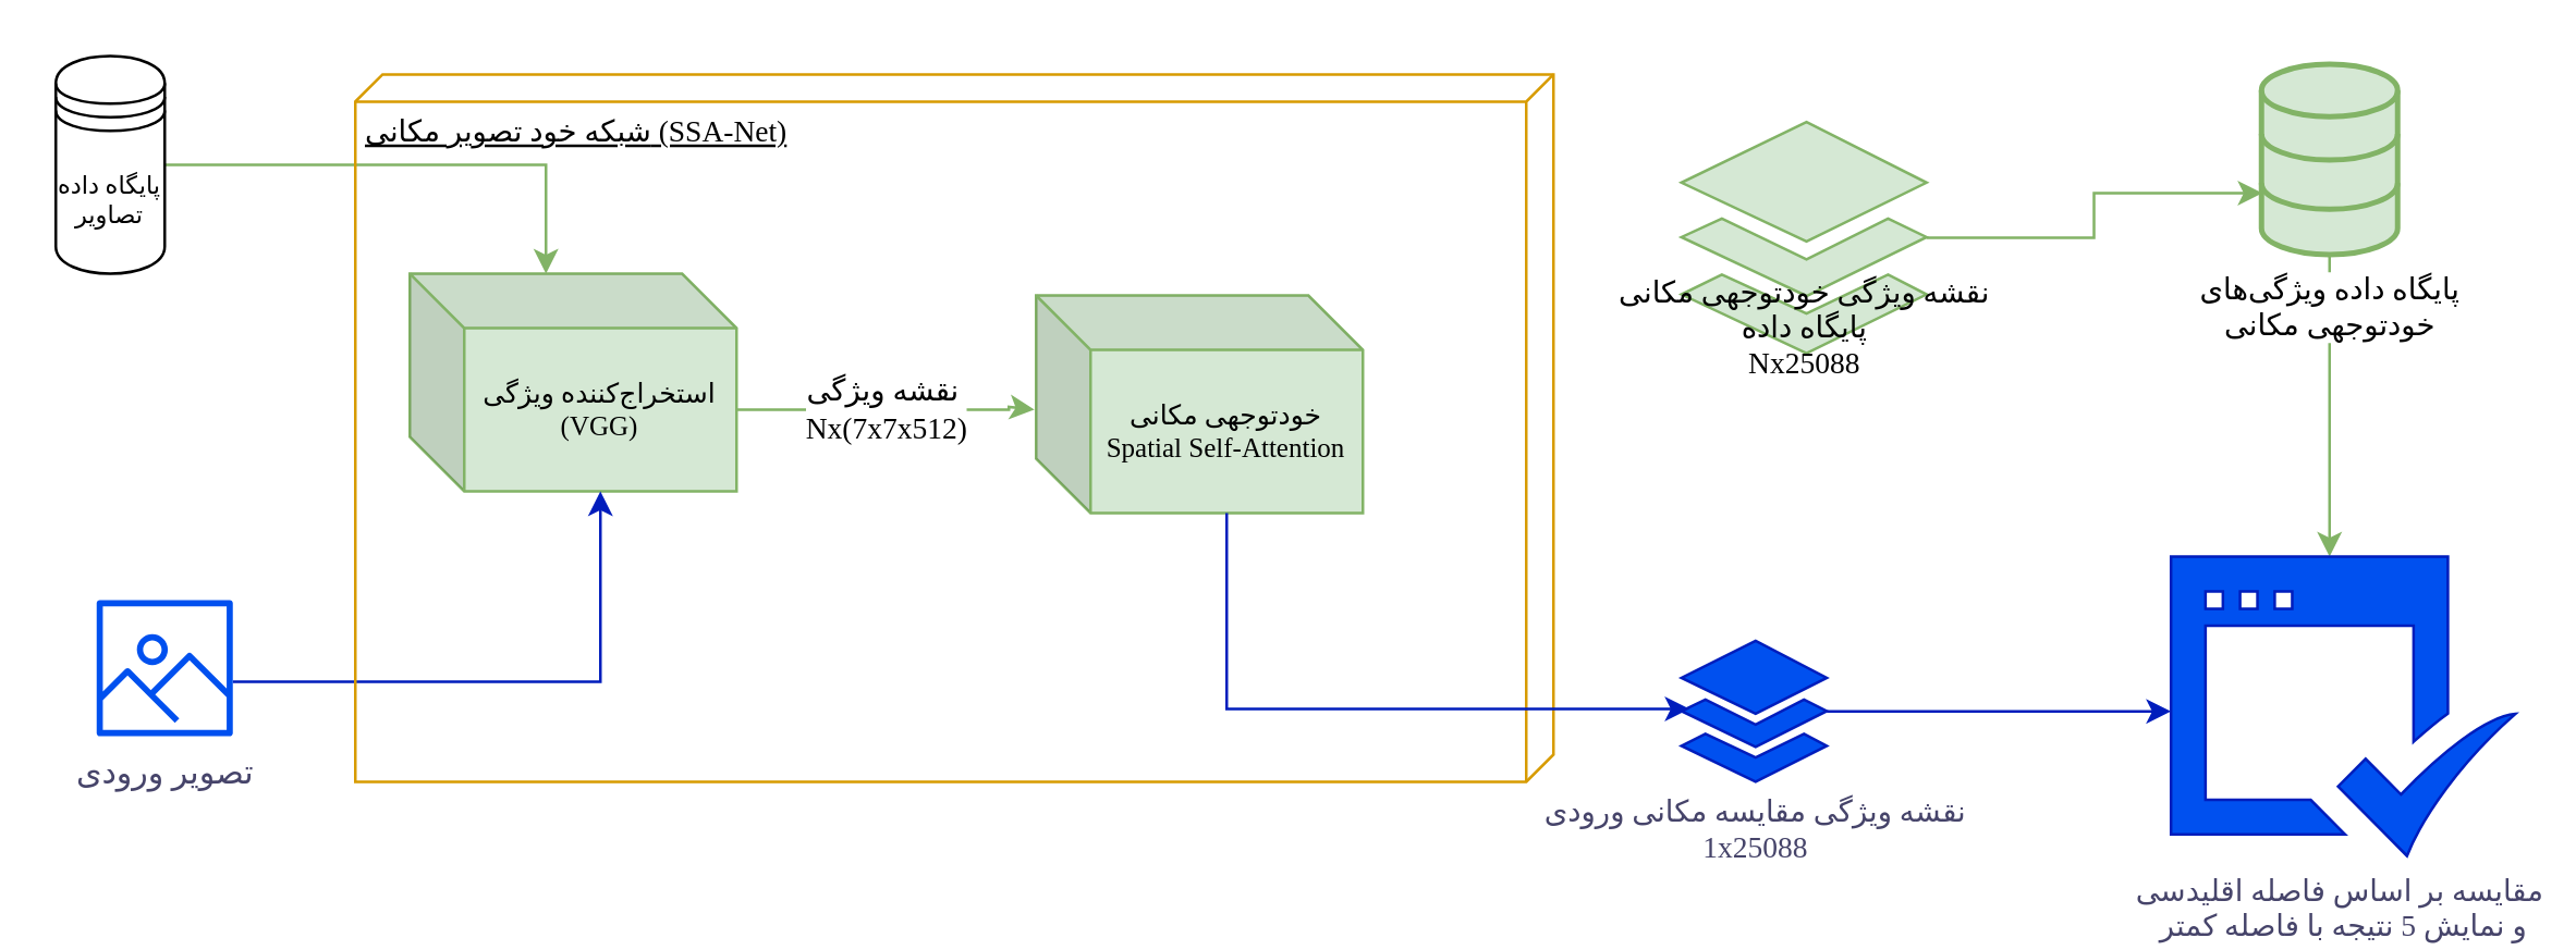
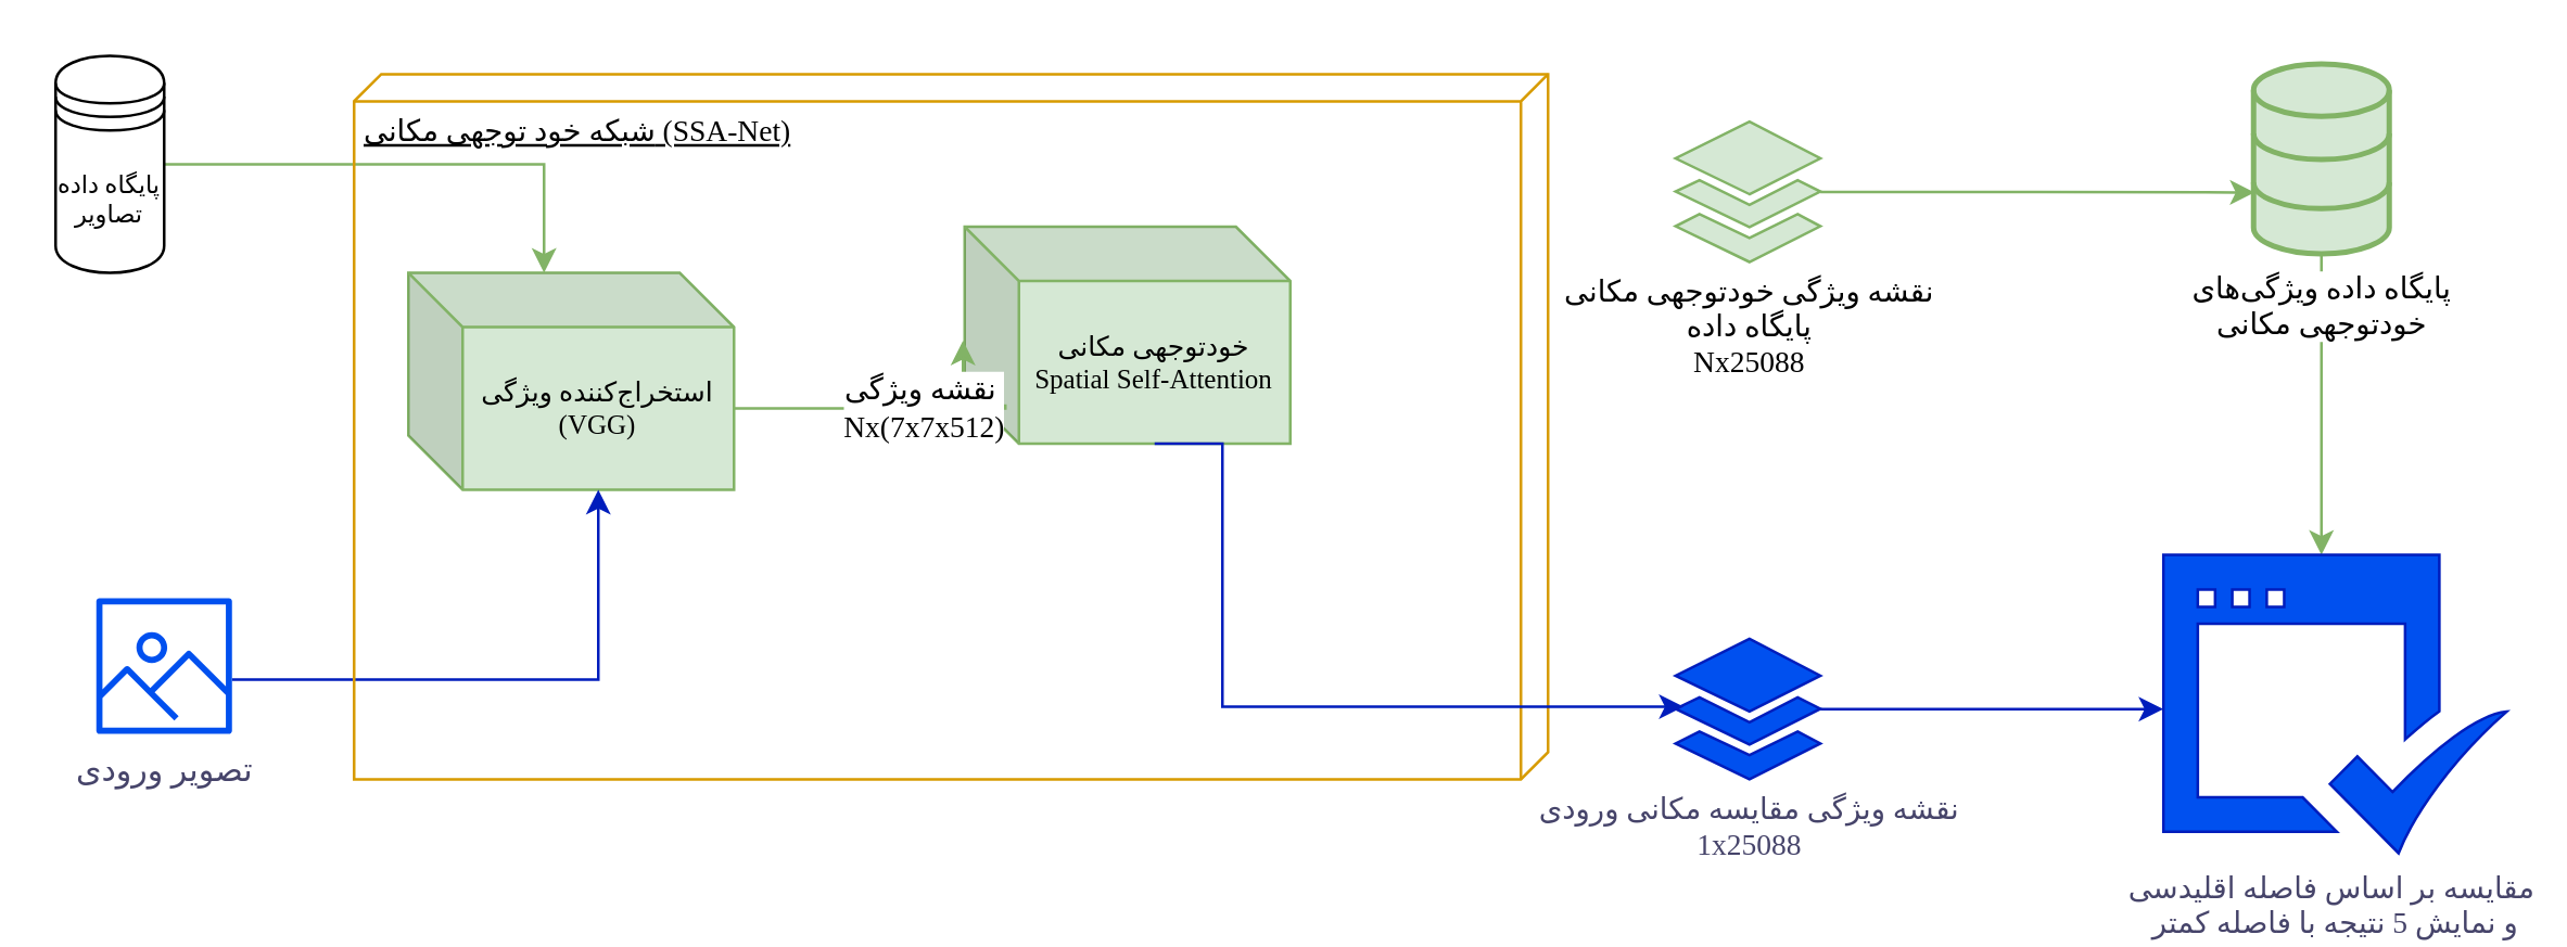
- <mxCell id="12" value="شبکه خود تصویر مکانی (SSA-Net)" style="verticalAlign=top;align=left;spacingTop=8;spacingLeft=2;spacingRight=12;shape=cube;size=10;direction=south;fontStyle=4;html=1;fontFamily=Tahoma;fontSize=11;strokeColor=#d79b00;fillColor=none;" parent="1" vertex="1"><mxGeometry x="130" y="26.75" width="440" height="260" as="geometry" /></mxCell>
+ <mxCell id="12" value="شبکه خود توجهی مکانی (SSA-Net)" style="verticalAlign=top;align=left;spacingTop=8;spacingLeft=2;spacingRight=12;shape=cube;size=10;direction=south;fontStyle=4;html=1;fontFamily=Tahoma;fontSize=11;strokeColor=#d79b00;fillColor=none;" parent="1" vertex="1"><mxGeometry x="130" y="26.75" width="440" height="260" as="geometry" /></mxCell>
- <mxCell id="13" value="نقشه ویژگی خودتوجهی مکانی &lt;br&gt;پایگاه داده&lt;br&gt;Nx25088" style="sketch=0;aspect=fixed;strokeColor=#82b366;shadow=0;align=center;verticalAlign=top;fillColor=#d5e8d4;shape=mxgraph.gcp2.files;fontFamily=Tahoma;fontSize=11;labelBackgroundColor=none;html=1;spacingBottom=1;spacingTop=50;" parent="1" vertex="1"><mxGeometry x="617" y="44.25" width="90" height="85" as="geometry" /></mxCell>
+ <mxCell id="13" value="نقشه ویژگی خودتوجهی مکانی &lt;br&gt;پایگاه داده&lt;br&gt;Nx25088" style="sketch=0;aspect=fixed;strokeColor=#82b366;shadow=0;align=center;verticalAlign=top;fillColor=#d5e8d4;shape=mxgraph.gcp2.files;fontFamily=Tahoma;fontSize=11;labelBackgroundColor=none;html=1;spacingBottom=1;spacingTop=50;" parent="1" vertex="1"><mxGeometry x="617" y="44.25" width="53.36" height="51.75" as="geometry" /></mxCell>
- <mxCell id="3" value="خودتوجهی مکانی&lt;br style=&quot;font-size: 10px;&quot;&gt;Spatial Self-Attention" style="shape=cube;whiteSpace=wrap;html=1;boundedLbl=1;backgroundOutline=1;darkOpacity=0.05;darkOpacity2=0.1;fillColor=#d5e8d4;strokeColor=#82b366;fontFamily=Tahoma;fontSize=10;" parent="1" vertex="1"><mxGeometry x="380" y="108" width="120" height="80" as="geometry" /></mxCell>
+ <mxCell id="3" value="خودتوجهی مکانی&lt;br style=&quot;font-size: 10px;&quot;&gt;Spatial Self-Attention" style="shape=cube;whiteSpace=wrap;html=1;boundedLbl=1;backgroundOutline=1;darkOpacity=0.05;darkOpacity2=0.1;fillColor=#d5e8d4;strokeColor=#82b366;fontFamily=Tahoma;fontSize=10;" parent="1" vertex="1"><mxGeometry x="355" y="83" width="120" height="80" as="geometry" /></mxCell>
